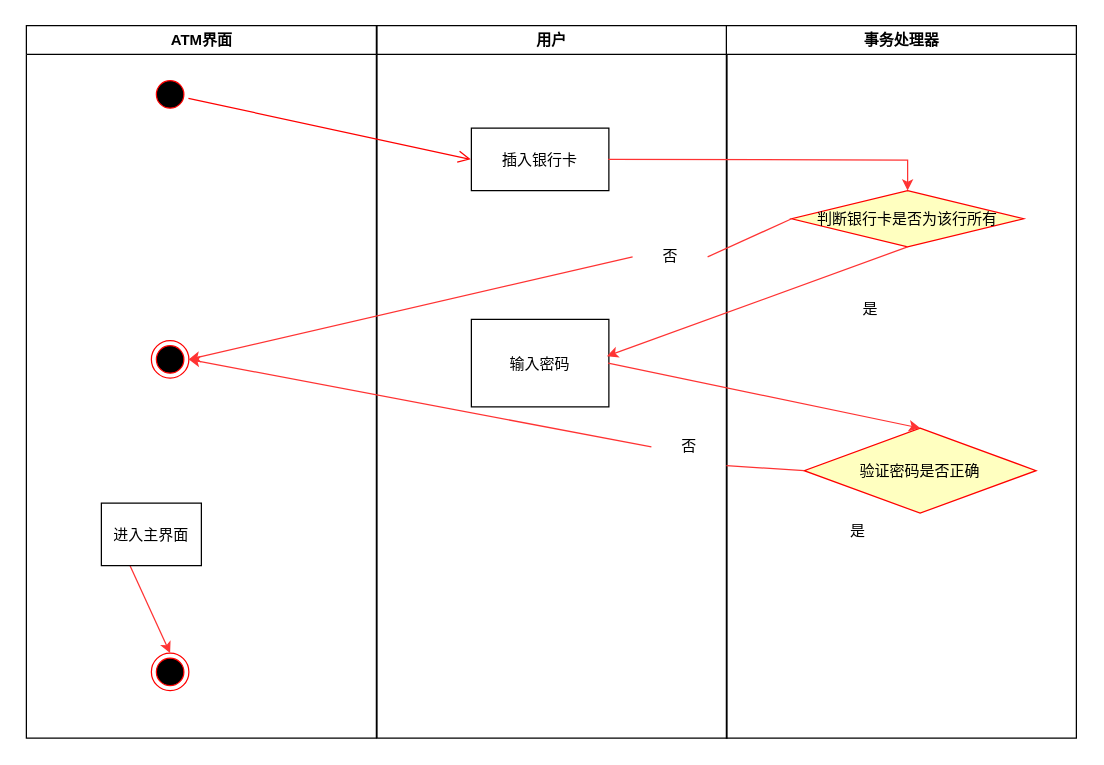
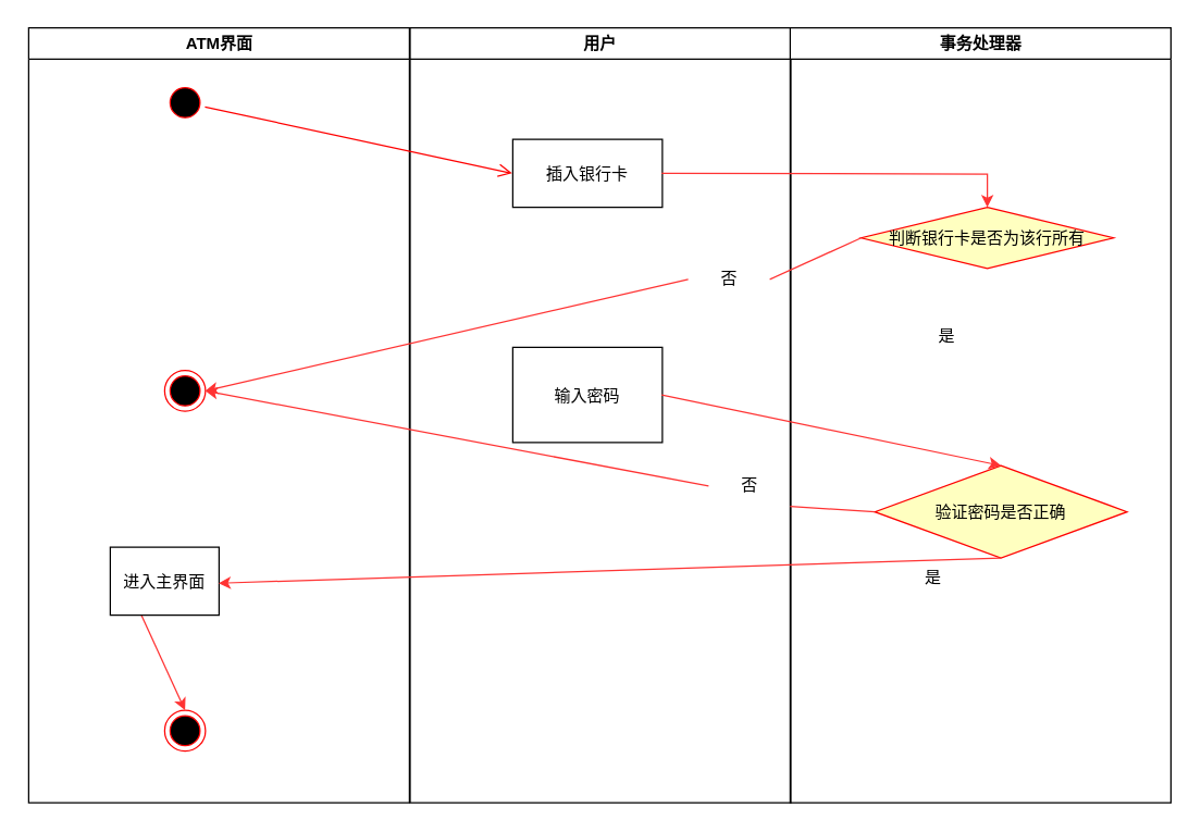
- <mxCell id="19" style="edgeStyle=none;rounded=0;orthogonalLoop=1;jettySize=auto;html=1;exitX=0.5;exitY=1;exitDx=0;exitDy=0;entryX=0.986;entryY=0.42;entryDx=0;entryDy=0;entryPerimeter=0;strokeColor=#FF3333;" edge="1" parent="1" source="12" target="10"><mxGeometry relative="1" as="geometry" /></mxCell>
+ <mxCell id="26" style="edgeStyle=none;rounded=0;orthogonalLoop=1;jettySize=auto;html=1;exitX=0.5;exitY=1;exitDx=0;exitDy=0;entryX=0.995;entryY=0.53;entryDx=0;entryDy=0;entryPerimeter=0;strokeColor=#FF3333;" edge="1" parent="1" source="13" target="7"><mxGeometry relative="1" as="geometry" /></mxCell>
